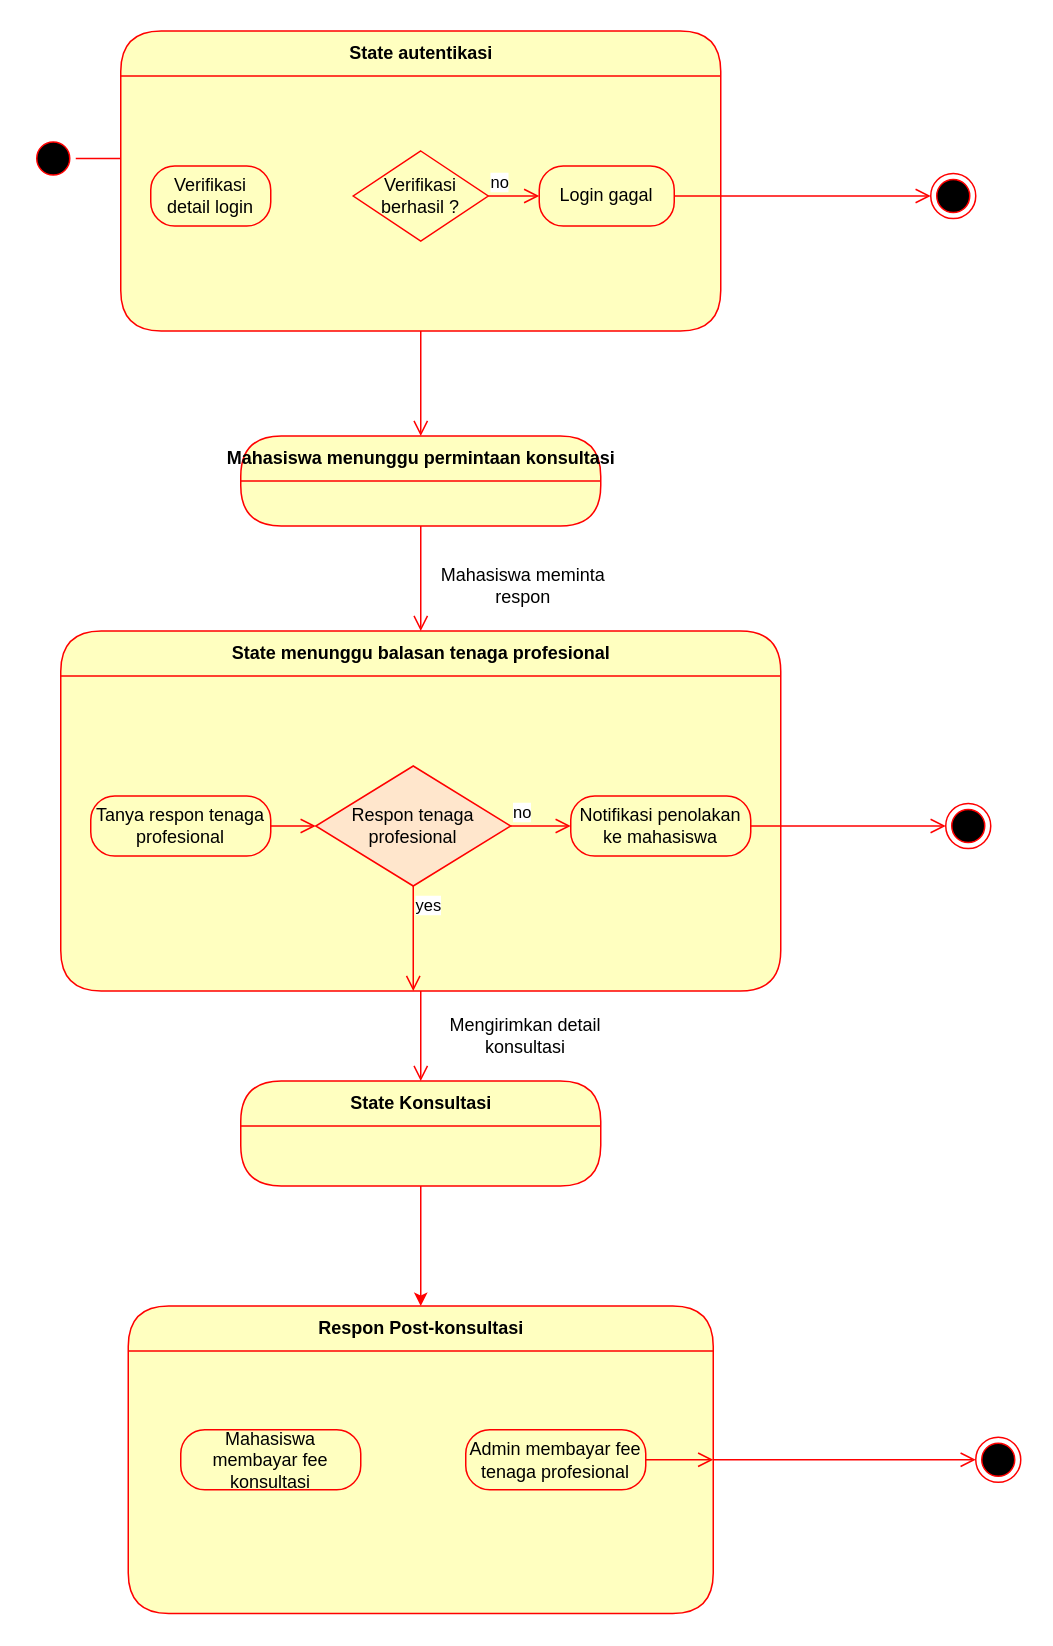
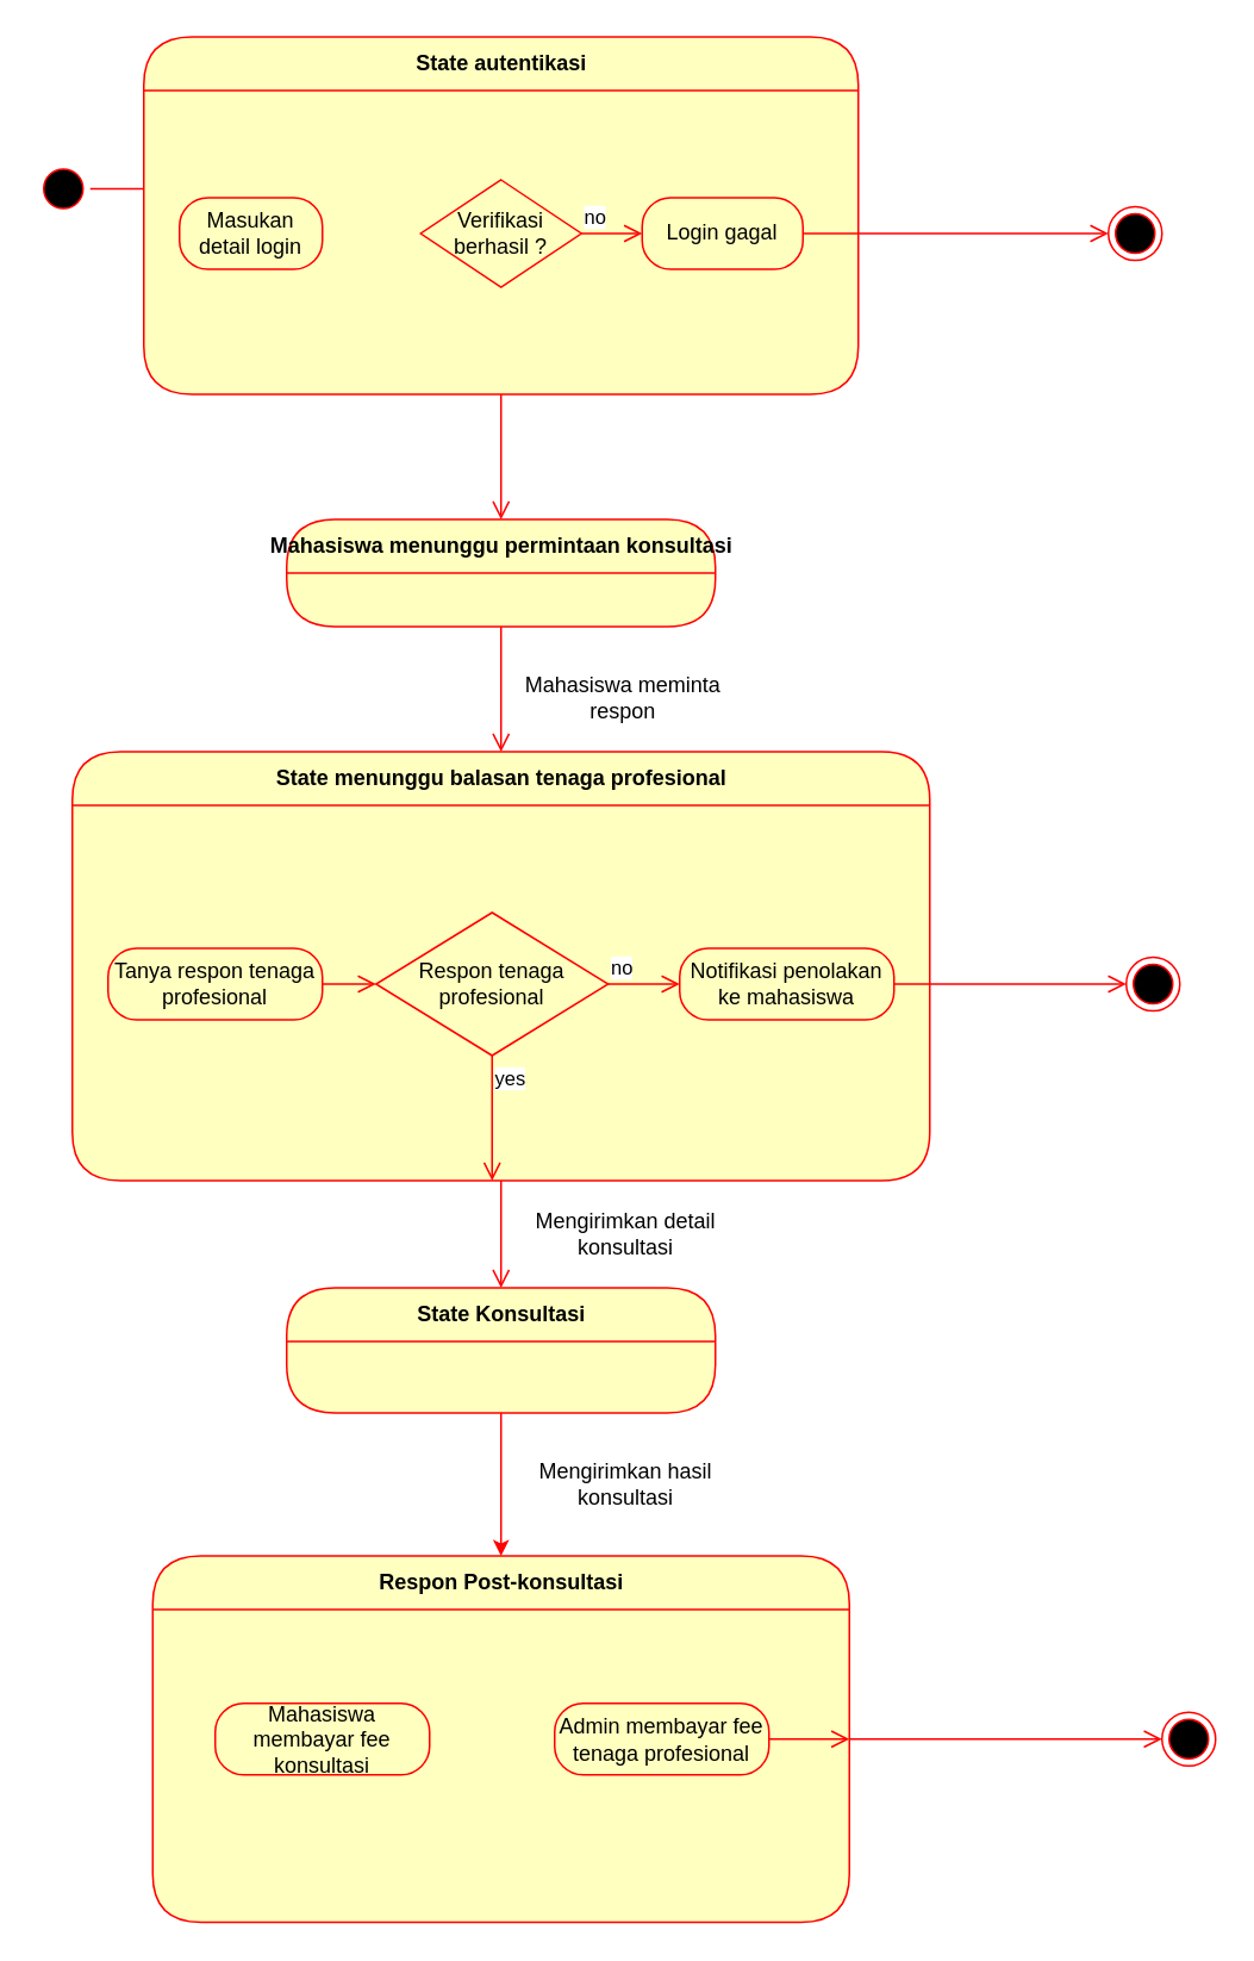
- <mxCell id="29" value="Verifikasi detail login" style="rounded=1;whiteSpace=wrap;html=1;arcSize=40;fontColor=#000000;fillColor=#ffffc0;strokeColor=#ff0000;" vertex="1" parent="1"><mxGeometry x="100" y="110" width="80" height="40" as="geometry" /></mxCell>
+ <mxCell id="29" value="Masukan detail login" style="rounded=1;whiteSpace=wrap;html=1;arcSize=40;fontColor=#000000;fillColor=#ffffc0;strokeColor=#ff0000;" vertex="1" parent="1"><mxGeometry x="100" y="110" width="80" height="40" as="geometry" /></mxCell>
- <mxCell id="7" value="Respon tenaga profesional" style="rhombus;whiteSpace=wrap;html=1;fillColor=#ffe6cc;strokeColor=#ff0000;" vertex="1" parent="1"><mxGeometry x="210" y="510" width="130" height="80" as="geometry" /></mxCell>
+ <mxCell id="7" value="Respon tenaga profesional" style="rhombus;whiteSpace=wrap;html=1;fillColor=#ffffc0;strokeColor=#ff0000;" vertex="1" parent="1"><mxGeometry x="210" y="510" width="130" height="80" as="geometry" /></mxCell>
+ <mxCell id="21" value="Mengirimkan hasil konsultasi" style="text;html=1;strokeColor=none;fillColor=none;align=center;verticalAlign=middle;whiteSpace=wrap;rounded=0;" vertex="1" parent="1"><mxGeometry x="290" y="820" width="120" height="20" as="geometry" /></mxCell>
